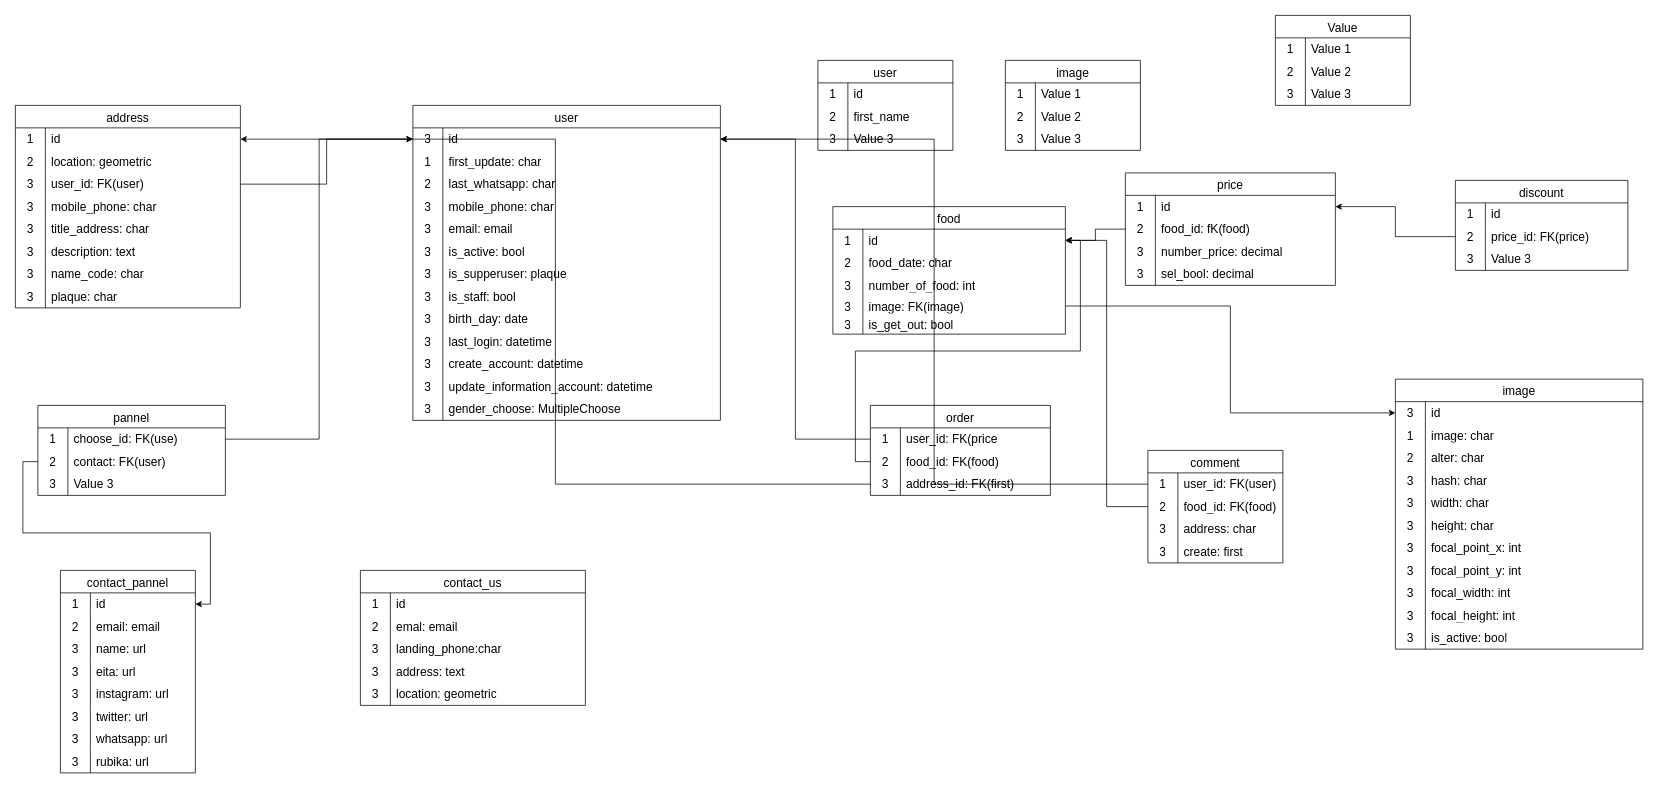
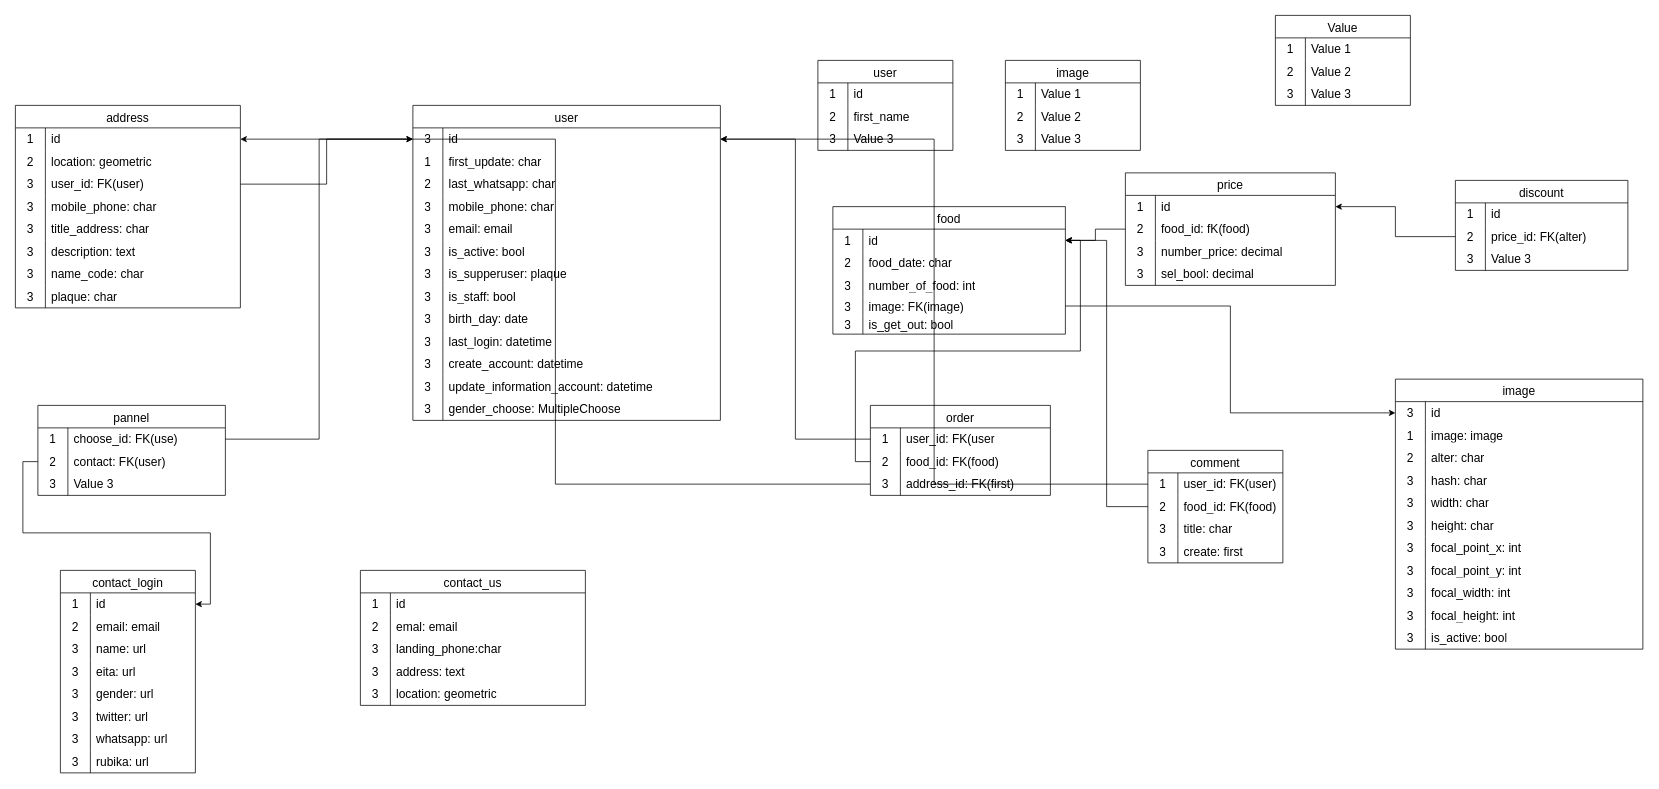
- <mxCell id="21" value="price_id: FK(price)" style="shape=partialRectangle;html=1;whiteSpace=wrap;connectable=0;fillColor=none;top=0;left=0;bottom=0;right=0;align=left;spacingLeft=6;overflow=hidden;strokeColor=inherit;fontSize=16;" vertex="1" parent="19"><mxGeometry x="40" width="190" height="30" as="geometry"><mxRectangle width="190" height="30" as="alternateBounds" /></mxGeometry></mxCell>
+ <mxCell id="21" value="price_id: FK(alter)" style="shape=partialRectangle;html=1;whiteSpace=wrap;connectable=0;fillColor=none;top=0;left=0;bottom=0;right=0;align=left;spacingLeft=6;overflow=hidden;strokeColor=inherit;fontSize=16;" vertex="1" parent="19"><mxGeometry x="40" width="190" height="30" as="geometry"><mxRectangle width="190" height="30" as="alternateBounds" /></mxGeometry></mxCell>
- <mxCell id="142" value="image: char" style="shape=partialRectangle;html=1;whiteSpace=wrap;connectable=0;fillColor=none;top=0;left=0;bottom=0;right=0;align=left;spacingLeft=6;overflow=hidden;strokeColor=inherit;fontSize=16;" vertex="1" parent="140"><mxGeometry x="40" width="290" height="30" as="geometry"><mxRectangle width="290" height="30" as="alternateBounds" /></mxGeometry></mxCell>
+ <mxCell id="142" value="image: image" style="shape=partialRectangle;html=1;whiteSpace=wrap;connectable=0;fillColor=none;top=0;left=0;bottom=0;right=0;align=left;spacingLeft=6;overflow=hidden;strokeColor=inherit;fontSize=16;" vertex="1" parent="140"><mxGeometry x="40" width="290" height="30" as="geometry"><mxRectangle width="290" height="30" as="alternateBounds" /></mxGeometry></mxCell>
- <mxCell id="67" value="user_id: FK(price" style="shape=partialRectangle;html=1;whiteSpace=wrap;connectable=0;fillColor=none;top=0;left=0;bottom=0;right=0;align=left;spacingLeft=6;overflow=hidden;strokeColor=inherit;fontSize=16;" vertex="1" parent="65"><mxGeometry x="40" width="200" height="30" as="geometry"><mxRectangle width="200" height="30" as="alternateBounds" /></mxGeometry></mxCell>
+ <mxCell id="67" value="user_id: FK(user" style="shape=partialRectangle;html=1;whiteSpace=wrap;connectable=0;fillColor=none;top=0;left=0;bottom=0;right=0;align=left;spacingLeft=6;overflow=hidden;strokeColor=inherit;fontSize=16;" vertex="1" parent="65"><mxGeometry x="40" width="200" height="30" as="geometry"><mxRectangle width="200" height="30" as="alternateBounds" /></mxGeometry></mxCell>
- <mxCell id="60" value="address: char" style="shape=partialRectangle;html=1;whiteSpace=wrap;connectable=0;fillColor=none;top=0;left=0;bottom=0;right=0;align=left;spacingLeft=6;overflow=hidden;strokeColor=inherit;fontSize=16;" vertex="1" parent="58"><mxGeometry x="40" width="140" height="30" as="geometry"><mxRectangle width="140" height="30" as="alternateBounds" /></mxGeometry></mxCell>
+ <mxCell id="60" value="title: char" style="shape=partialRectangle;html=1;whiteSpace=wrap;connectable=0;fillColor=none;top=0;left=0;bottom=0;right=0;align=left;spacingLeft=6;overflow=hidden;strokeColor=inherit;fontSize=16;" vertex="1" parent="58"><mxGeometry x="40" width="140" height="30" as="geometry"><mxRectangle width="140" height="30" as="alternateBounds" /></mxGeometry></mxCell>
- <mxCell id="213" value="contact_pannel" style="shape=table;startSize=30;container=1;collapsible=0;childLayout=tableLayout;fixedRows=1;rowLines=0;fontStyle=0;strokeColor=default;fontSize=16;" vertex="1" parent="1"><mxGeometry x="80" y="760" width="180" height="270" as="geometry" /></mxCell>
+ <mxCell id="213" value="contact_login" style="shape=table;startSize=30;container=1;collapsible=0;childLayout=tableLayout;fixedRows=1;rowLines=0;fontStyle=0;strokeColor=default;fontSize=16;" vertex="1" parent="1"><mxGeometry x="80" y="760" width="180" height="270" as="geometry" /></mxCell>
- <mxCell id="228" value="instagram: url" style="shape=partialRectangle;html=1;whiteSpace=wrap;connectable=0;fillColor=none;top=0;left=0;bottom=0;right=0;align=left;spacingLeft=6;overflow=hidden;strokeColor=inherit;fontSize=16;" vertex="1" parent="226"><mxGeometry x="40" width="140" height="30" as="geometry"><mxRectangle width="140" height="30" as="alternateBounds" /></mxGeometry></mxCell>
+ <mxCell id="228" value="gender: url" style="shape=partialRectangle;html=1;whiteSpace=wrap;connectable=0;fillColor=none;top=0;left=0;bottom=0;right=0;align=left;spacingLeft=6;overflow=hidden;strokeColor=inherit;fontSize=16;" vertex="1" parent="226"><mxGeometry x="40" width="140" height="30" as="geometry"><mxRectangle width="140" height="30" as="alternateBounds" /></mxGeometry></mxCell>
